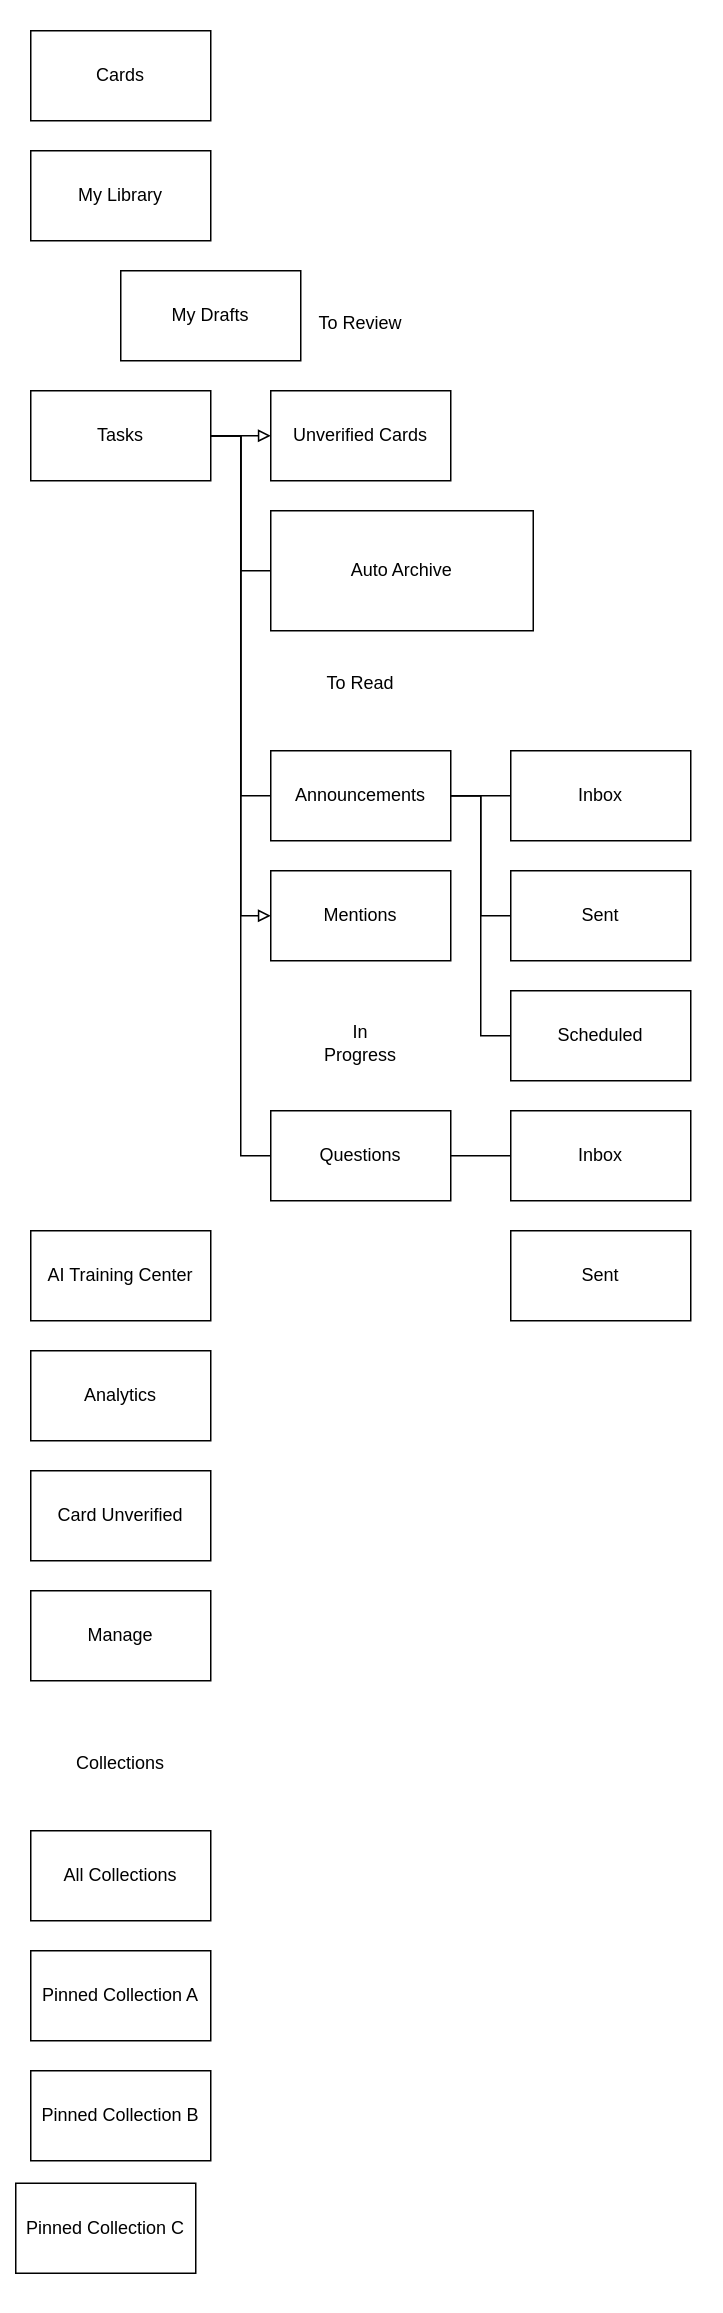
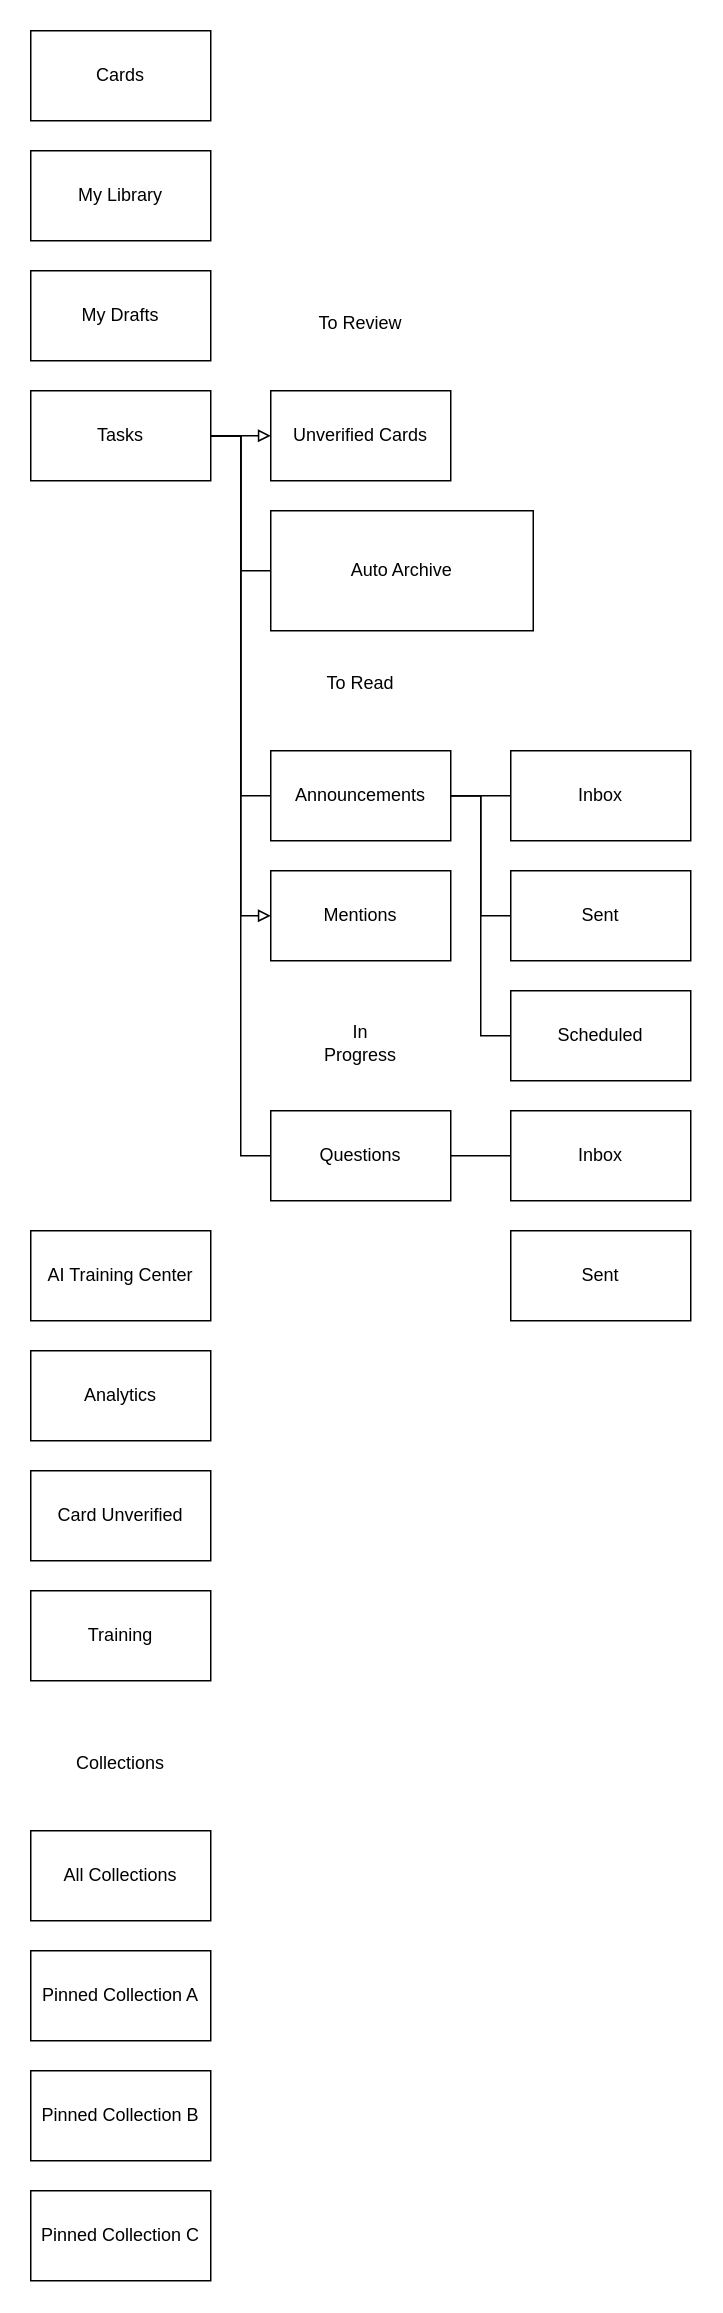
- <mxCell id="4" value="My Drafts" style="rounded=0;whiteSpace=wrap;html=1;" vertex="1" parent="1"><mxGeometry x="80" y="180" width="120" height="60" as="geometry" /></mxCell>
+ <mxCell id="4" value="My Drafts" style="rounded=0;whiteSpace=wrap;html=1;" vertex="1" parent="1"><mxGeometry x="20" y="180" width="120" height="60" as="geometry" /></mxCell>
- <mxCell id="14" value="Manage" style="rounded=0;whiteSpace=wrap;html=1;" vertex="1" parent="1"><mxGeometry x="20" y="1060" width="120" height="60" as="geometry" /></mxCell>
+ <mxCell id="14" value="Training" style="rounded=0;whiteSpace=wrap;html=1;" vertex="1" parent="1"><mxGeometry x="20" y="1060" width="120" height="60" as="geometry" /></mxCell>
- <mxCell id="18" value="Pinned Collection C" style="rounded=0;whiteSpace=wrap;html=1;" vertex="1" parent="1"><mxGeometry x="10" y="1455" width="120" height="60" as="geometry" /></mxCell>
+ <mxCell id="18" value="Pinned Collection C" style="rounded=0;whiteSpace=wrap;html=1;" vertex="1" parent="1"><mxGeometry x="20" y="1460" width="120" height="60" as="geometry" /></mxCell>
